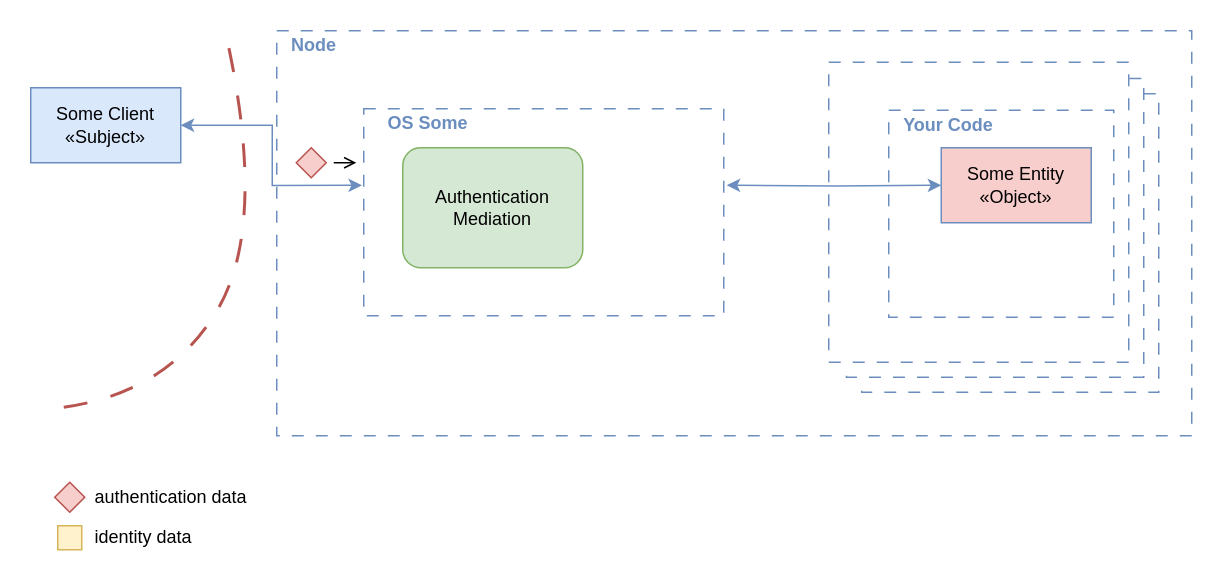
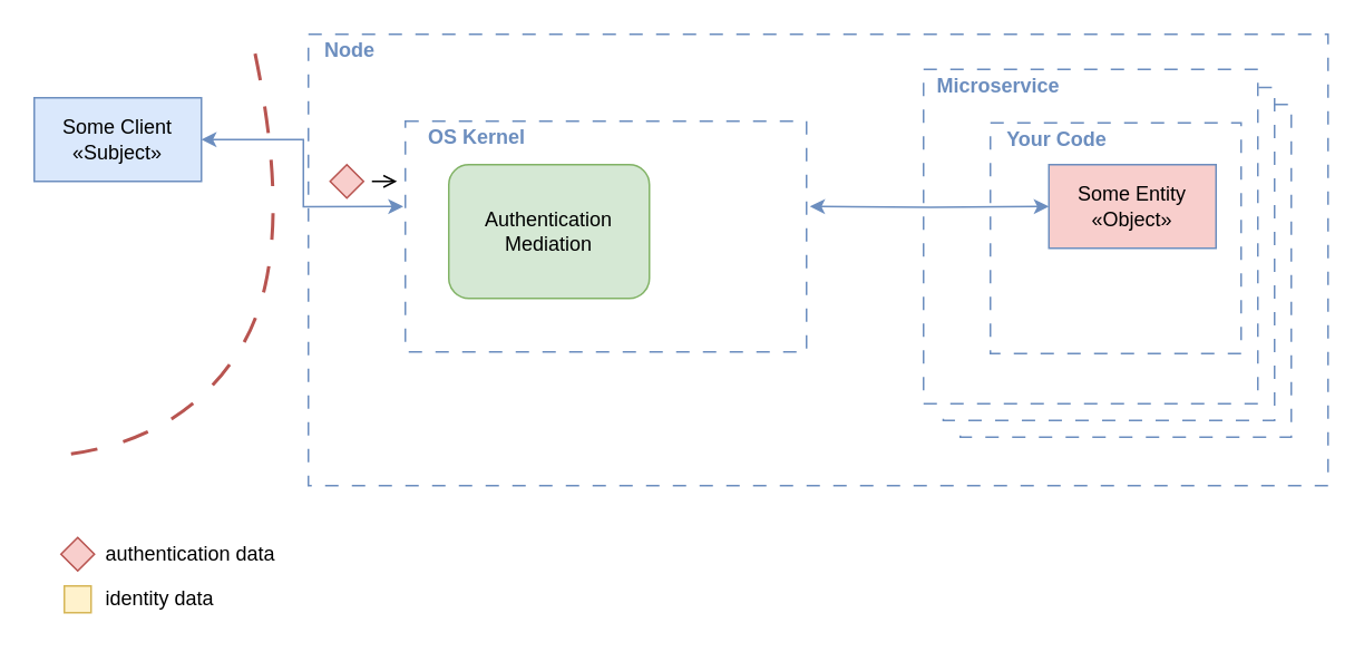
+ <mxCell id="11" value="Microservice" style="text;html=1;align=center;verticalAlign=middle;whiteSpace=wrap;rounded=0;fillColor=none;fontColor=#6C8EBF;fontStyle=1" vertex="1" parent="1"><mxGeometry x="552" y="41" width="90" height="19" as="geometry" /></mxCell>
- <mxCell id="16" value="OS Some" style="text;html=1;align=center;verticalAlign=middle;whiteSpace=wrap;rounded=0;fillColor=none;fontColor=#6C8EBF;fontStyle=1" vertex="1" parent="1"><mxGeometry x="241" y="72" width="88" height="19" as="geometry" /></mxCell>
+ <mxCell id="16" value="OS Kernel" style="text;html=1;align=center;verticalAlign=middle;whiteSpace=wrap;rounded=0;fillColor=none;fontColor=#6C8EBF;fontStyle=1" vertex="1" parent="1"><mxGeometry x="241" y="72" width="88" height="19" as="geometry" /></mxCell>
